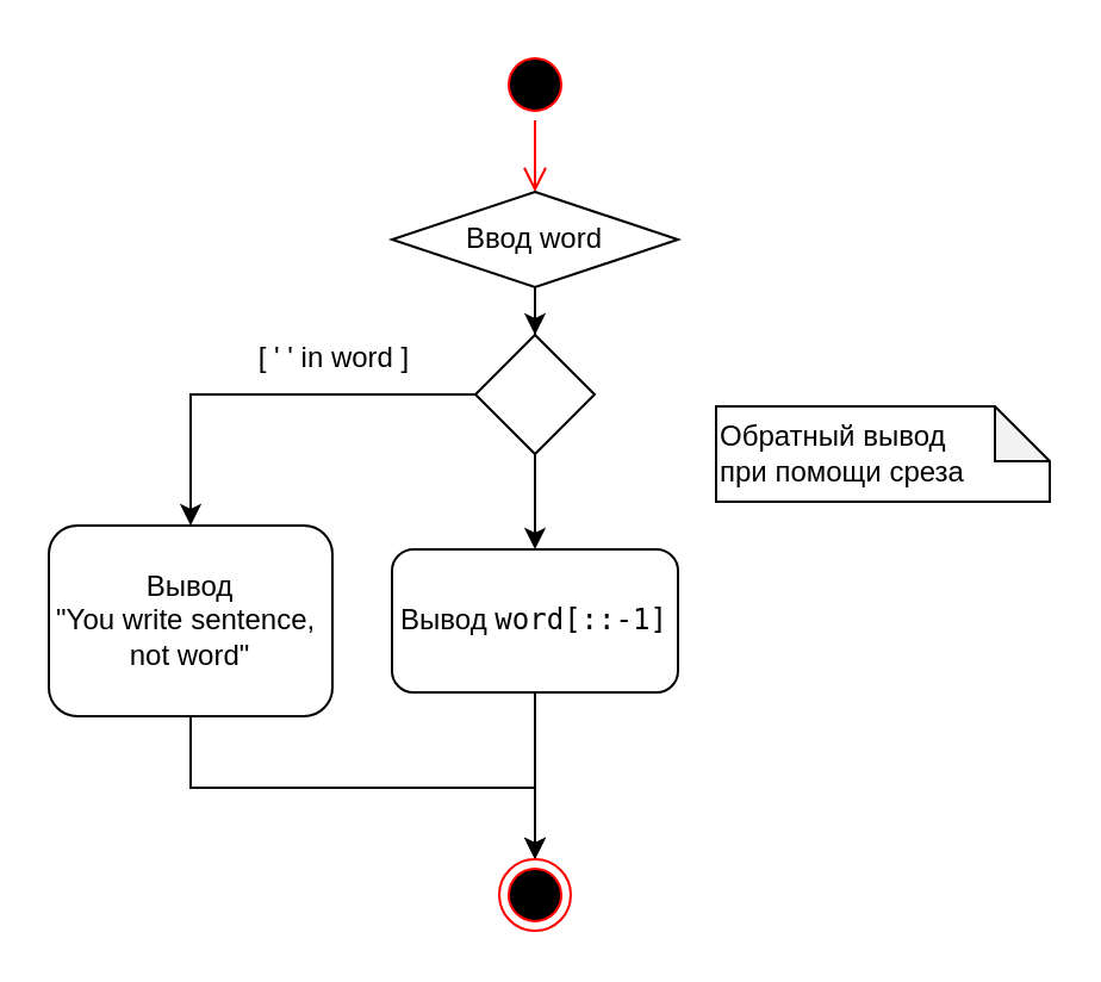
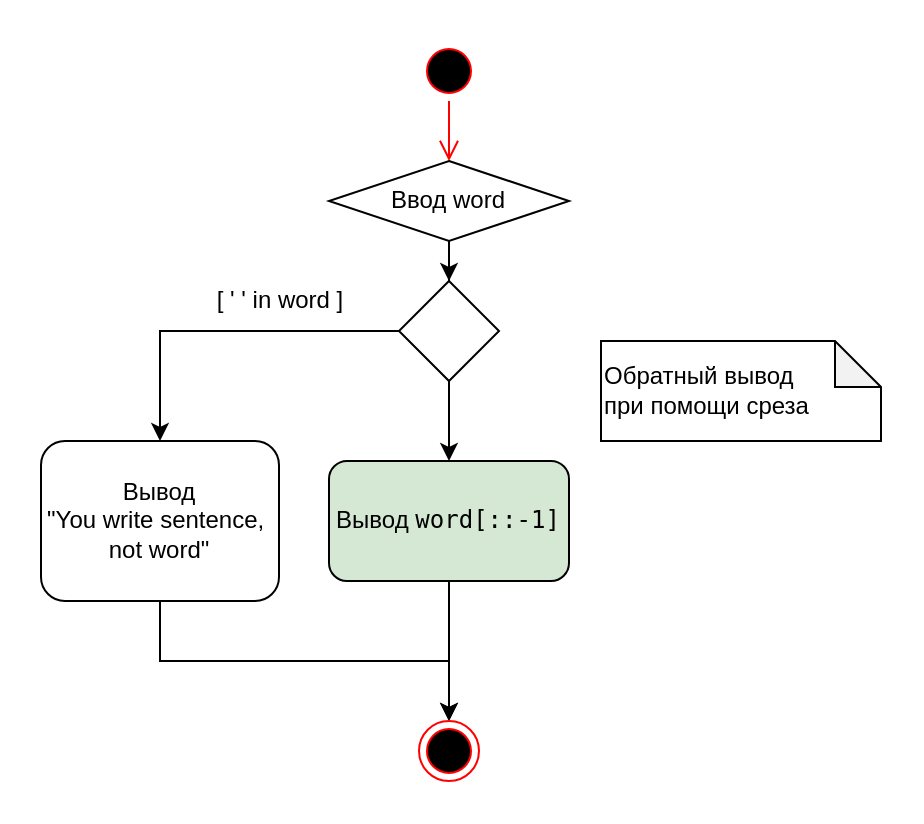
- <mxCell id="15" value="Обратный вывод&lt;br&gt;при помощи&amp;nbsp;&lt;span&gt;среза&lt;/span&gt;" style="shape=note;whiteSpace=wrap;html=1;backgroundOutline=1;darkOpacity=0.05;labelBackgroundColor=none;fontFamily=Helvetica;fontColor=#000000;align=left;size=23;" vertex="1" parent="1"><mxGeometry x="300" y="170" width="140" height="40" as="geometry" /></mxCell>
+ <mxCell id="15" value="Обратный вывод&lt;br&gt;при помощи&amp;nbsp;&lt;span&gt;среза&lt;/span&gt;" style="shape=note;whiteSpace=wrap;html=1;backgroundOutline=1;darkOpacity=0.05;labelBackgroundColor=none;fontFamily=Helvetica;fontColor=#000000;align=left;size=23;" vertex="1" parent="1"><mxGeometry x="300" y="170" width="140" height="50" as="geometry" /></mxCell>
- <mxCell id="10" value="Вывод&amp;nbsp;&lt;span style=&quot;font-family: &amp;quot;jetbrains mono&amp;quot;, monospace;&quot;&gt;word[::-&lt;/span&gt;&lt;span style=&quot;font-family: &amp;quot;jetbrains mono&amp;quot;, monospace;&quot;&gt;1&lt;/span&gt;&lt;span style=&quot;font-family: &amp;quot;jetbrains mono&amp;quot;, monospace;&quot;&gt;]&lt;/span&gt;" style="rounded=1;whiteSpace=wrap;html=1;labelBackgroundColor=none;" parent="1" vertex="1"><mxGeometry x="164" y="230" width="120" height="60" as="geometry" /></mxCell>
+ <mxCell id="10" value="Вывод&amp;nbsp;&lt;span style=&quot;font-family: &amp;quot;jetbrains mono&amp;quot;, monospace;&quot;&gt;word[::-&lt;/span&gt;&lt;span style=&quot;font-family: &amp;quot;jetbrains mono&amp;quot;, monospace;&quot;&gt;1&lt;/span&gt;&lt;span style=&quot;font-family: &amp;quot;jetbrains mono&amp;quot;, monospace;&quot;&gt;]&lt;/span&gt;" style="rounded=1;whiteSpace=wrap;html=1;labelBackgroundColor=none;fillColor=#d5e8d4;" parent="1" vertex="1"><mxGeometry x="164" y="230" width="120" height="60" as="geometry" /></mxCell>
